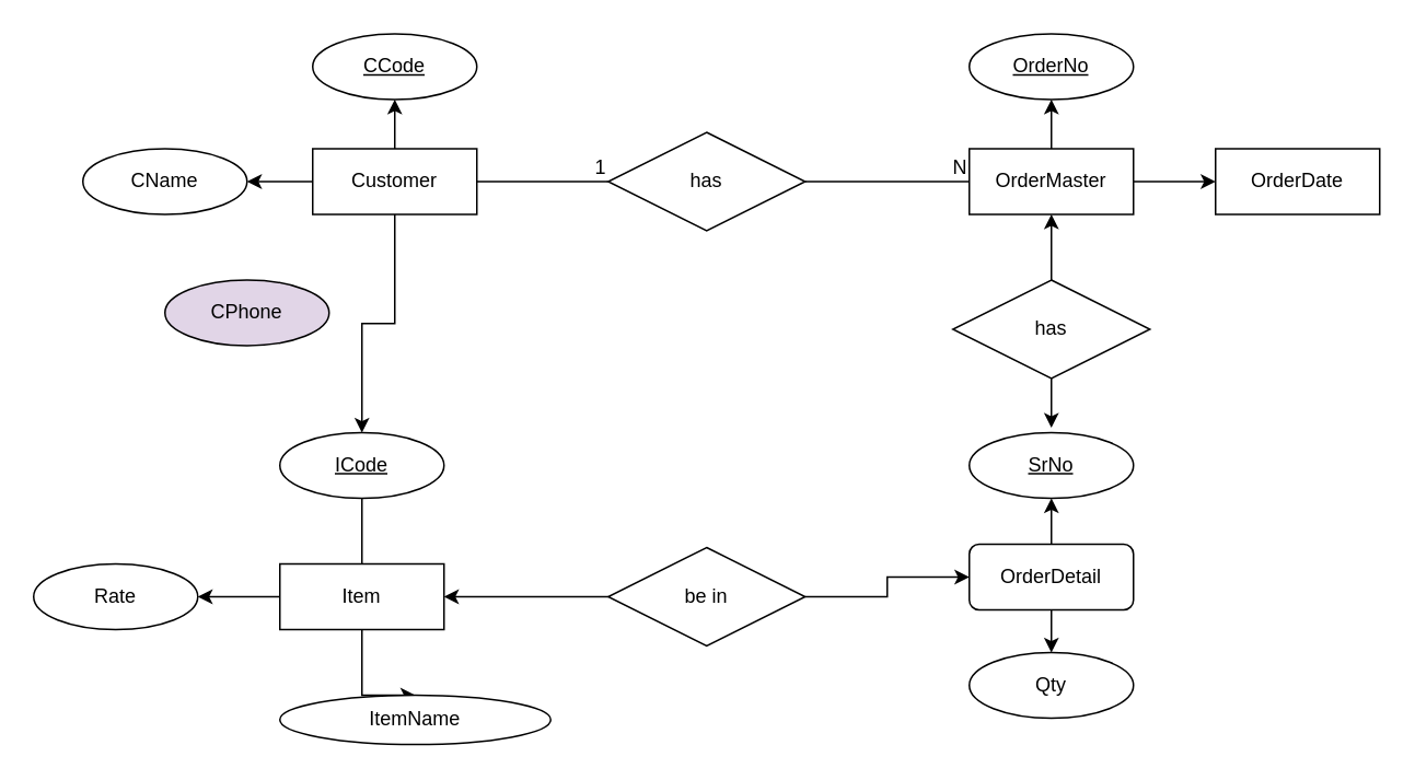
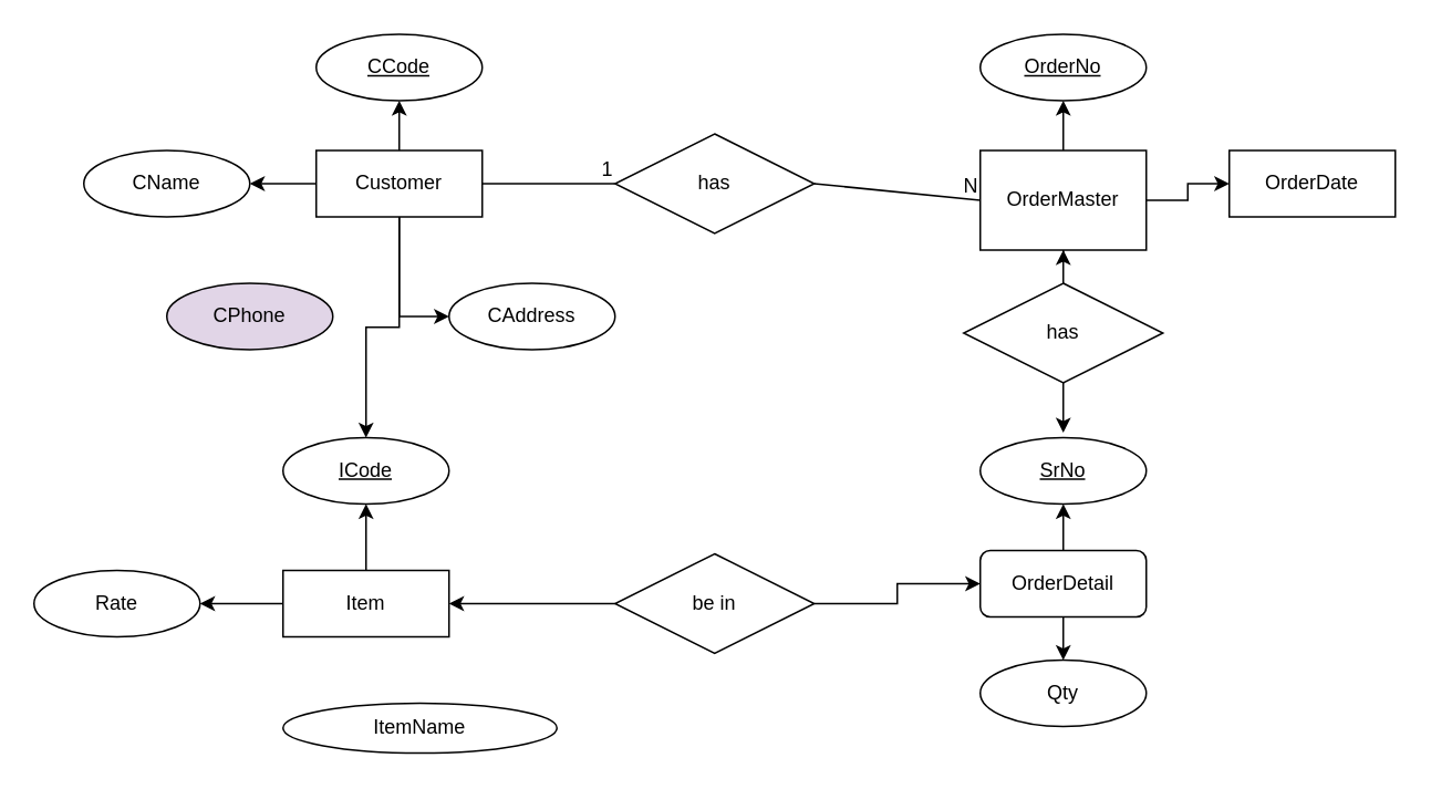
- <mxCell id="13" value="OrderMaster" style="whiteSpace=wrap;html=1;align=center;" parent="1" vertex="1"><mxGeometry x="590" y="90" width="100" height="40" as="geometry" /></mxCell>
+ <mxCell id="13" value="OrderMaster" style="whiteSpace=wrap;html=1;align=center;" parent="1" vertex="1"><mxGeometry x="590" y="90" width="100" height="60" as="geometry" /></mxCell>
+ <mxCell id="8" style="edgeStyle=orthogonalEdgeStyle;rounded=0;orthogonalLoop=1;jettySize=auto;html=1;entryX=0;entryY=0.5;entryDx=0;entryDy=0;" parent="1" source="10" target="20" edge="1"><mxGeometry relative="1" as="geometry" /></mxCell>
+ <mxCell id="20" value="CAddress" style="ellipse;whiteSpace=wrap;html=1;align=center;" parent="1" vertex="1"><mxGeometry x="270" y="170" width="100" height="40" as="geometry" /></mxCell>
- <mxCell id="3" style="edgeStyle=orthogonalEdgeStyle;rounded=0;orthogonalLoop=1;jettySize=auto;html=1;entryX=0.5;entryY=1;entryDx=0;entryDy=0;endArrow=none;" parent="1" source="5" target="24" edge="1"><mxGeometry relative="1" as="geometry" /></mxCell>
+ <mxCell id="3" style="edgeStyle=orthogonalEdgeStyle;rounded=0;orthogonalLoop=1;jettySize=auto;html=1;entryX=0.5;entryY=1;entryDx=0;entryDy=0;" parent="1" source="5" target="24" edge="1"><mxGeometry relative="1" as="geometry" /></mxCell>
- <mxCell id="2" style="edgeStyle=orthogonalEdgeStyle;rounded=0;orthogonalLoop=1;jettySize=auto;html=1;entryX=0.5;entryY=0;entryDx=0;entryDy=0;" parent="1" source="5" target="19" edge="1"><mxGeometry relative="1" as="geometry"><Array as="points"><mxPoint x="220" y="423" /><mxPoint x="220" y="423" /></Array></mxGeometry></mxCell>
